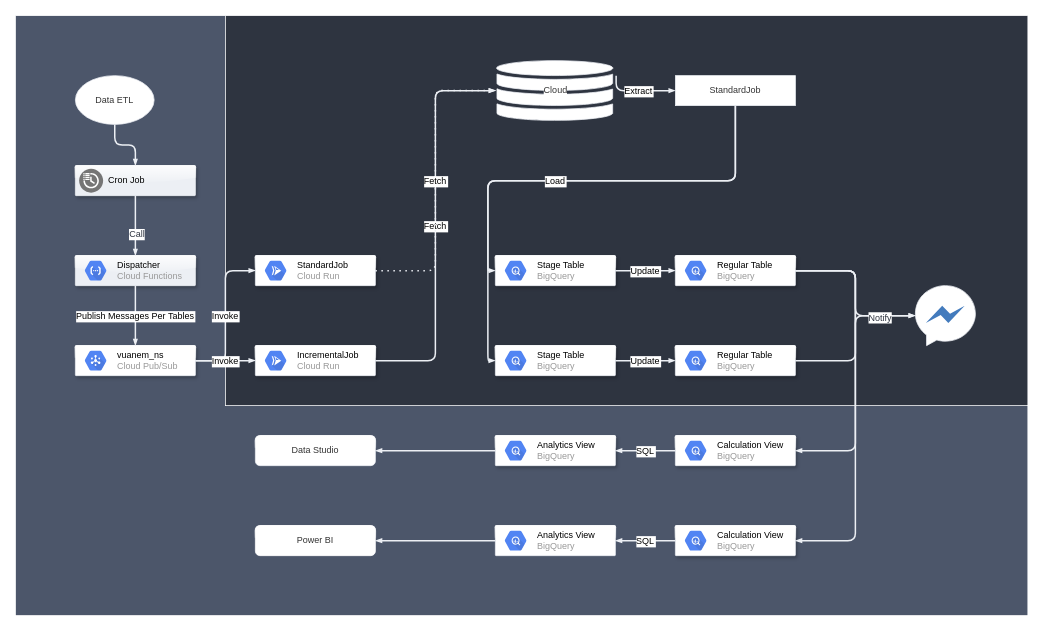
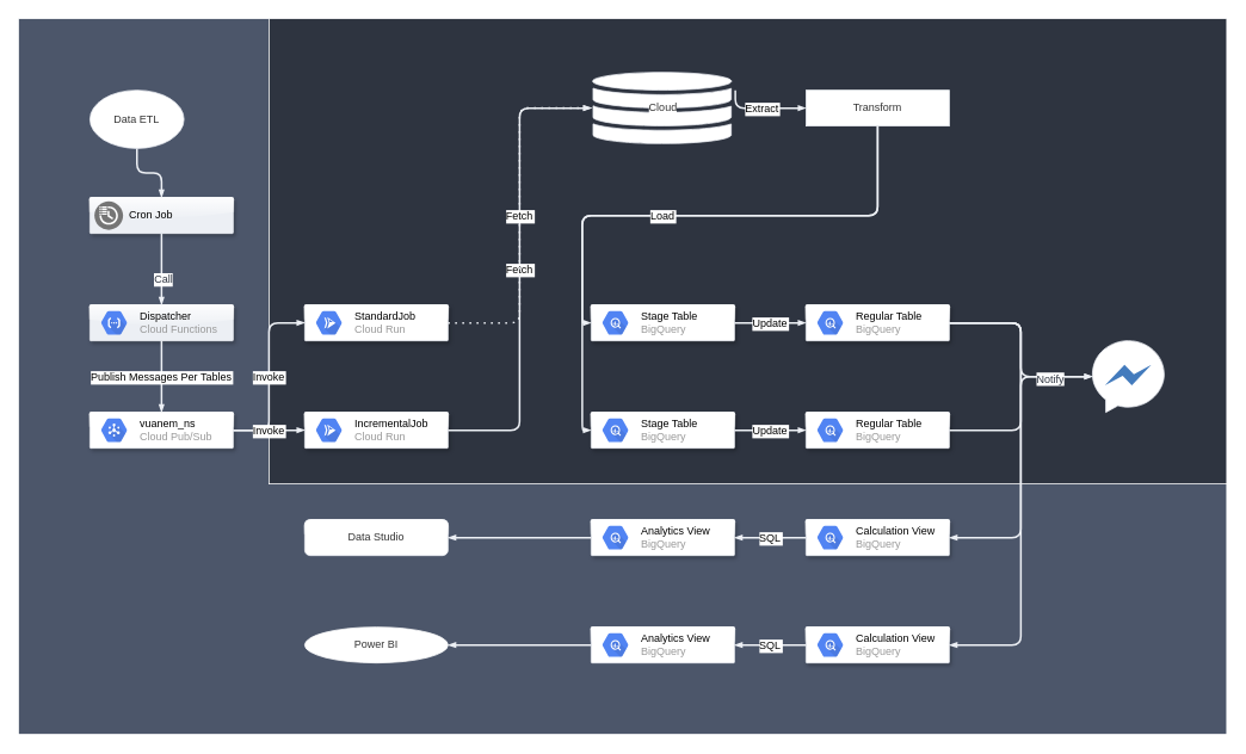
- <mxCell id="19" value="StandardJob" style="rounded=0;whiteSpace=wrap;labelBackgroundColor=none;fontColor=#333333;strokeColor=#eceff4;html=1;" parent="1" vertex="1"><mxGeometry x="900" y="100" width="160" height="40" as="geometry" /></mxCell>
+ <mxCell id="19" value="Transform" style="rounded=0;whiteSpace=wrap;labelBackgroundColor=none;fontColor=#333333;strokeColor=#eceff4;html=1;" parent="1" vertex="1"><mxGeometry x="900" y="100" width="160" height="40" as="geometry" /></mxCell>
- <mxCell id="52" value="Power BI" style="rounded=1;whiteSpace=wrap;labelBackgroundColor=none;fontColor=#333333;strokeColor=#FFFFFF;glass=1;html=1;" parent="1" vertex="1"><mxGeometry x="340" y="700" width="160" height="40" as="geometry" /></mxCell>
+ <mxCell id="52" value="Power BI" style="ellipse;whiteSpace=wrap;labelBackgroundColor=none;fontColor=#333333;strokeColor=#FFFFFF;glass=1;html=1;" parent="1" vertex="1"><mxGeometry x="340" y="700" width="160" height="40" as="geometry" /></mxCell>
